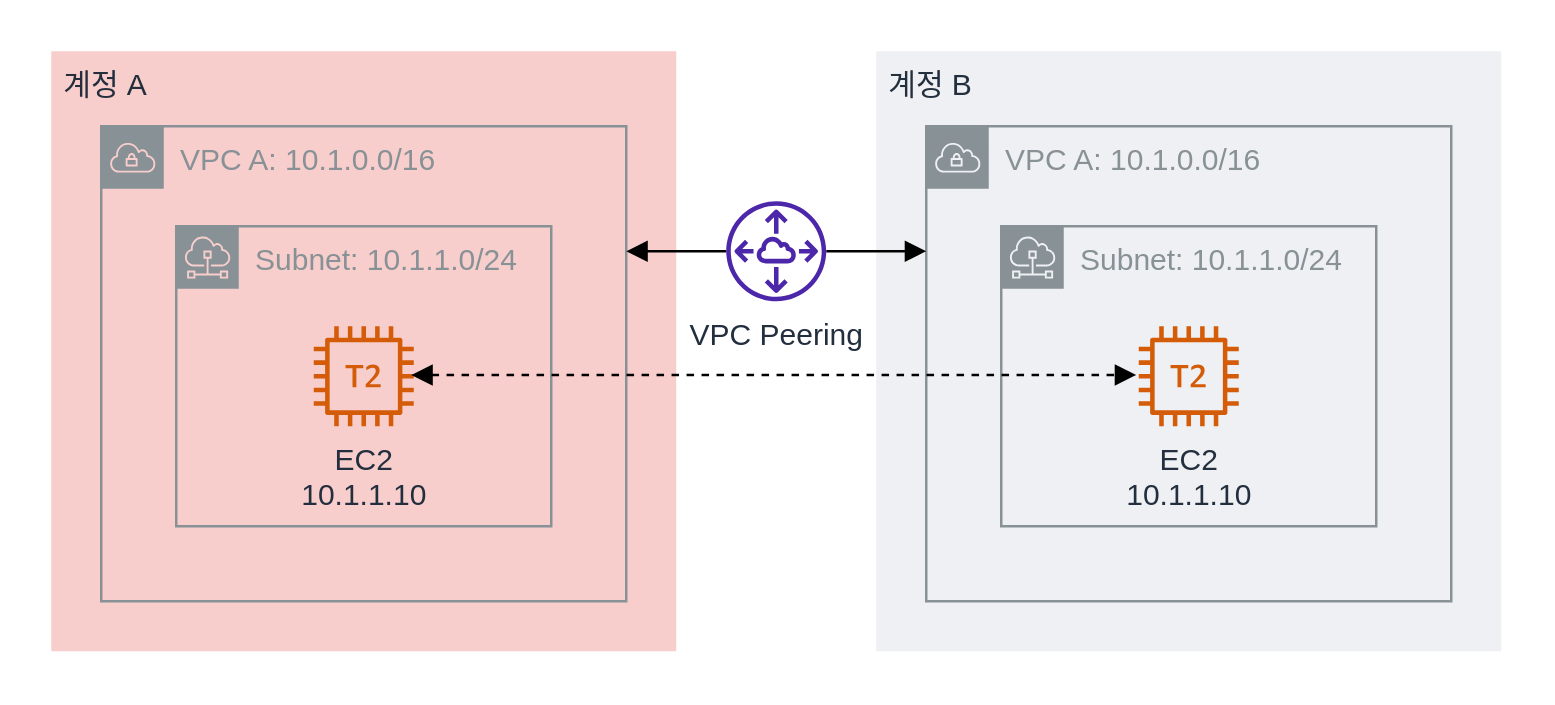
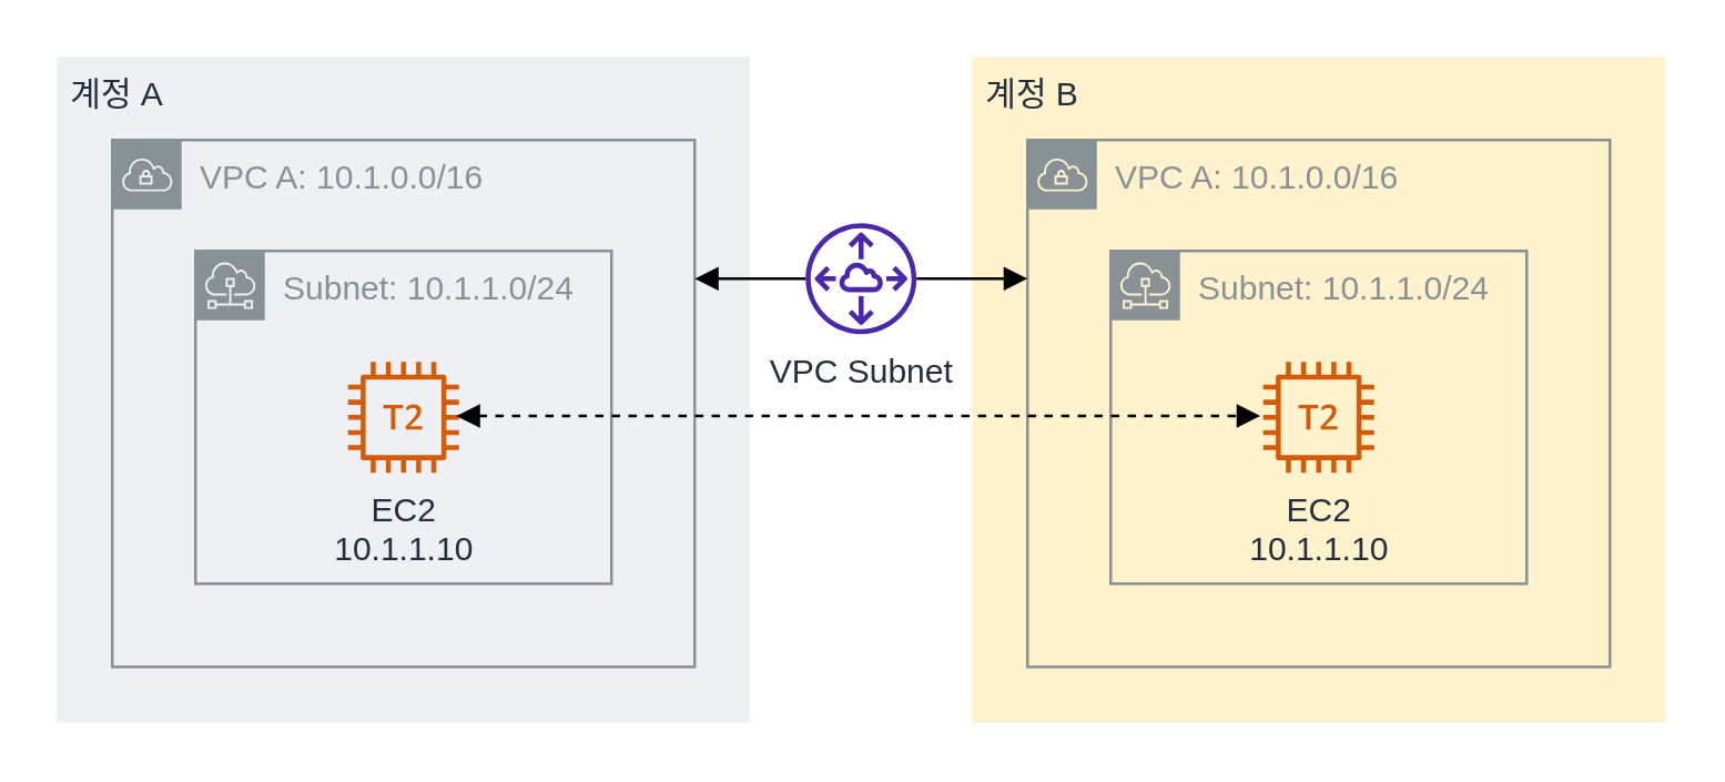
- <mxCell id="2" value=" 계정 A" style="fillColor=#f8cecc;strokeColor=none;dashed=0;verticalAlign=top;fontStyle=0;fontColor=#232F3D;align=left;" vertex="1" parent="1"><mxGeometry x="20" y="20" width="250" height="240" as="geometry" /></mxCell>
+ <mxCell id="2" value=" 계정 A" style="fillColor=#EFF0F3;strokeColor=none;dashed=0;verticalAlign=top;fontStyle=0;fontColor=#232F3D;align=left;" vertex="1" parent="1"><mxGeometry x="20" y="20" width="250" height="240" as="geometry" /></mxCell>
- <mxCell id="6" value=" 계정 B" style="fillColor=#EFF0F3;strokeColor=none;dashed=0;verticalAlign=top;fontStyle=0;fontColor=#232F3D;align=left;" vertex="1" parent="1"><mxGeometry x="350" y="20" width="250" height="240" as="geometry" /></mxCell>
+ <mxCell id="6" value=" 계정 B" style="fillColor=#fff2cc;strokeColor=none;dashed=0;verticalAlign=top;fontStyle=0;fontColor=#232F3D;align=left;" vertex="1" parent="1"><mxGeometry x="350" y="20" width="250" height="240" as="geometry" /></mxCell>
- <mxCell id="12" value="VPC Peering" style="sketch=0;outlineConnect=0;fontColor=#232F3E;gradientColor=none;fillColor=#4D27AA;strokeColor=none;dashed=0;verticalLabelPosition=bottom;verticalAlign=top;align=center;html=1;fontSize=12;fontStyle=0;aspect=fixed;pointerEvents=1;shape=mxgraph.aws4.peering;" vertex="1" parent="1"><mxGeometry x="290" y="80" width="40" height="40" as="geometry" /></mxCell>
+ <mxCell id="12" value="VPC Subnet" style="sketch=0;outlineConnect=0;fontColor=#232F3E;gradientColor=none;fillColor=#4D27AA;strokeColor=none;dashed=0;verticalLabelPosition=bottom;verticalAlign=top;align=center;html=1;fontSize=12;fontStyle=0;aspect=fixed;pointerEvents=1;shape=mxgraph.aws4.peering;" vertex="1" parent="1"><mxGeometry x="290" y="80" width="40" height="40" as="geometry" /></mxCell>
